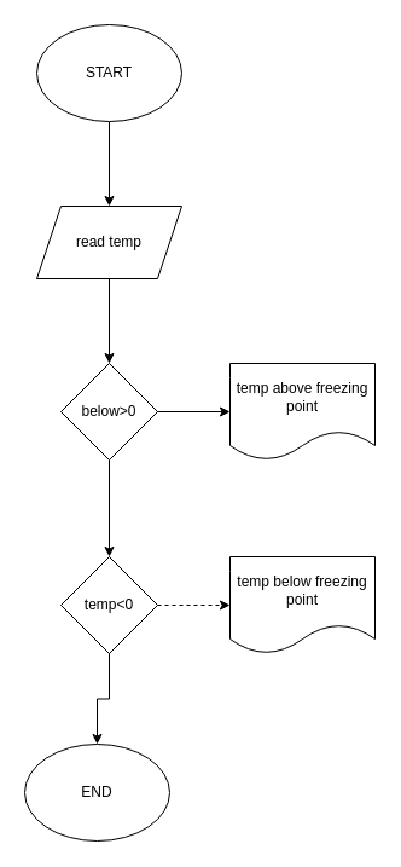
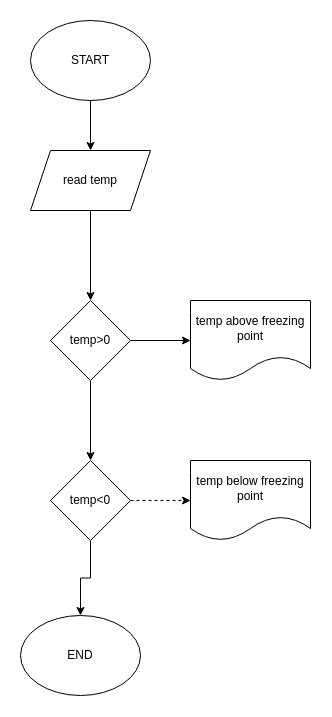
- <mxCell id="5" value="read temp" style="shape=parallelogram;perimeter=parallelogramPerimeter;whiteSpace=wrap;html=1;fixedSize=1;" vertex="1" parent="1"><mxGeometry x="30" y="170" width="120" height="60" as="geometry" /></mxCell>
+ <mxCell id="5" value="read temp" style="shape=parallelogram;perimeter=parallelogramPerimeter;whiteSpace=wrap;html=1;fixedSize=1;" vertex="1" parent="1"><mxGeometry x="30" y="150" width="120" height="60" as="geometry" /></mxCell>
- <mxCell id="8" value="below&amp;gt;0" style="rhombus;whiteSpace=wrap;html=1;" vertex="1" parent="1"><mxGeometry x="50" y="300" width="80" height="80" as="geometry" /></mxCell>
+ <mxCell id="8" value="temp&amp;gt;0" style="rhombus;whiteSpace=wrap;html=1;" vertex="1" parent="1"><mxGeometry x="50" y="300" width="80" height="80" as="geometry" /></mxCell>
